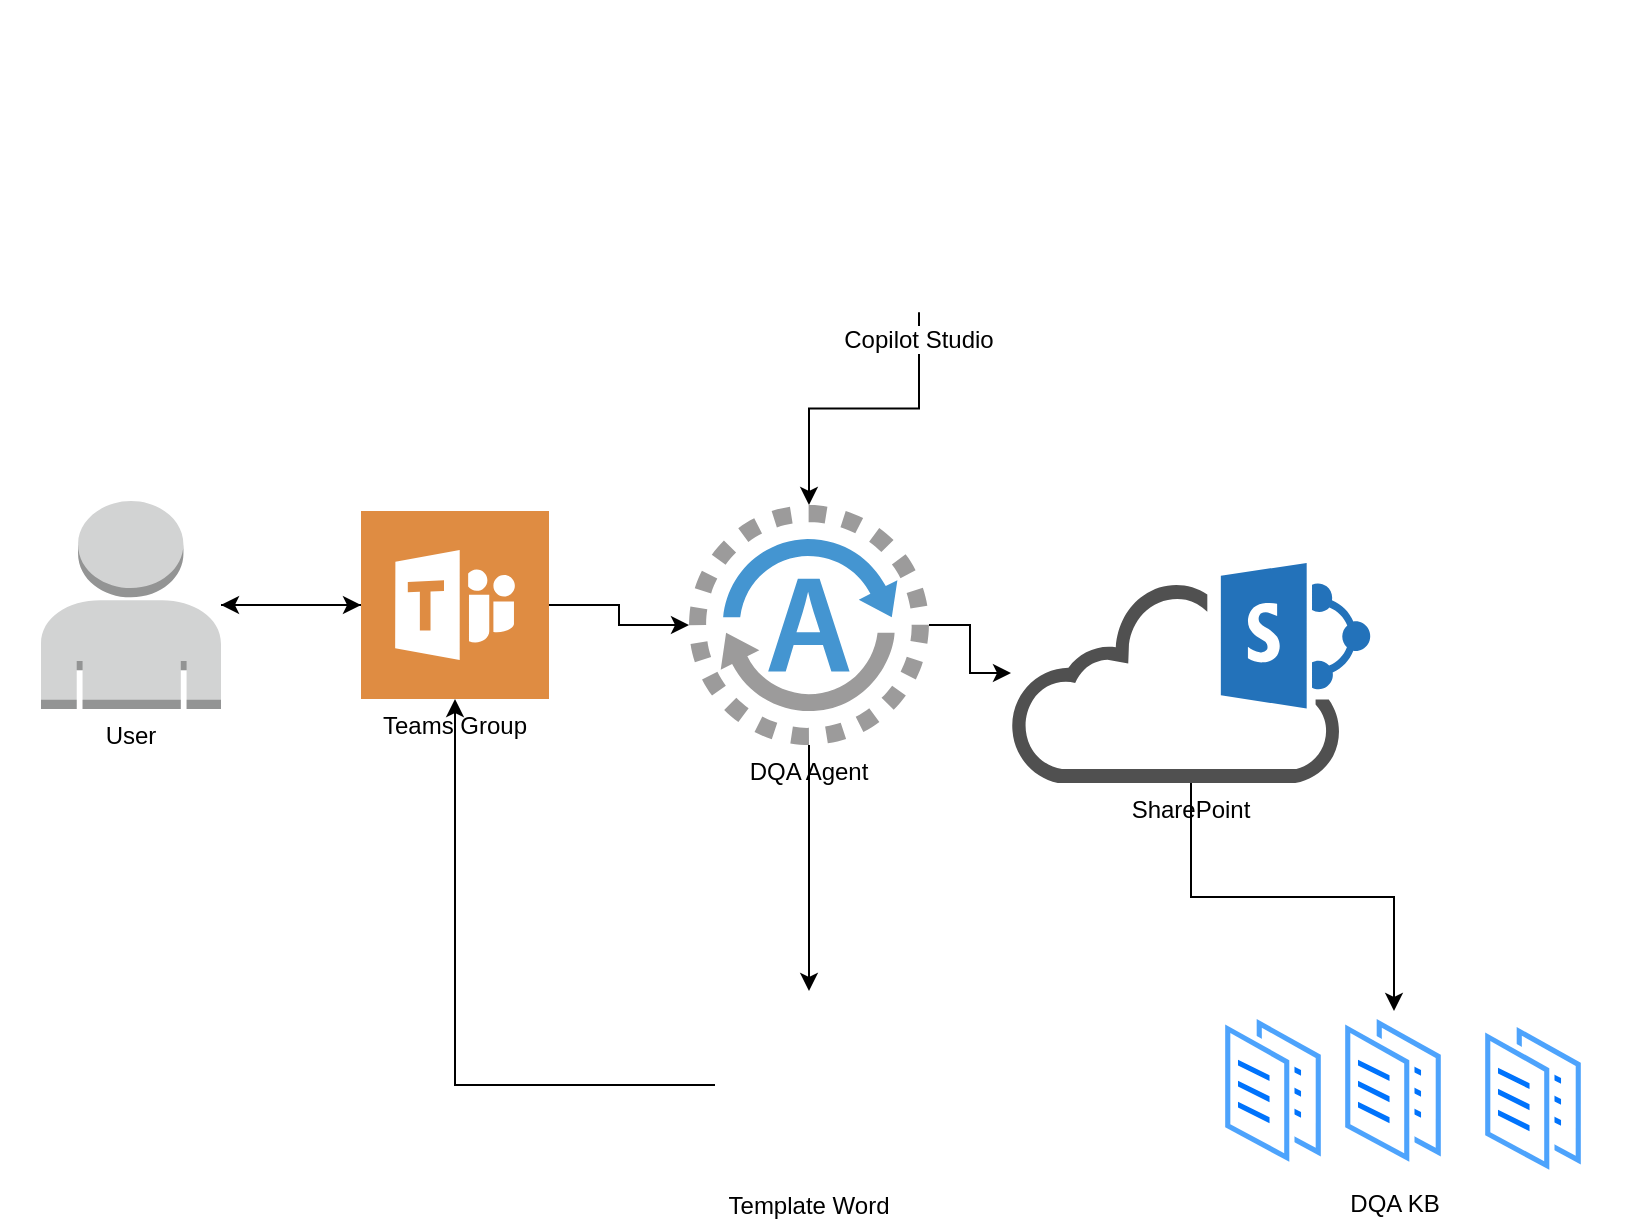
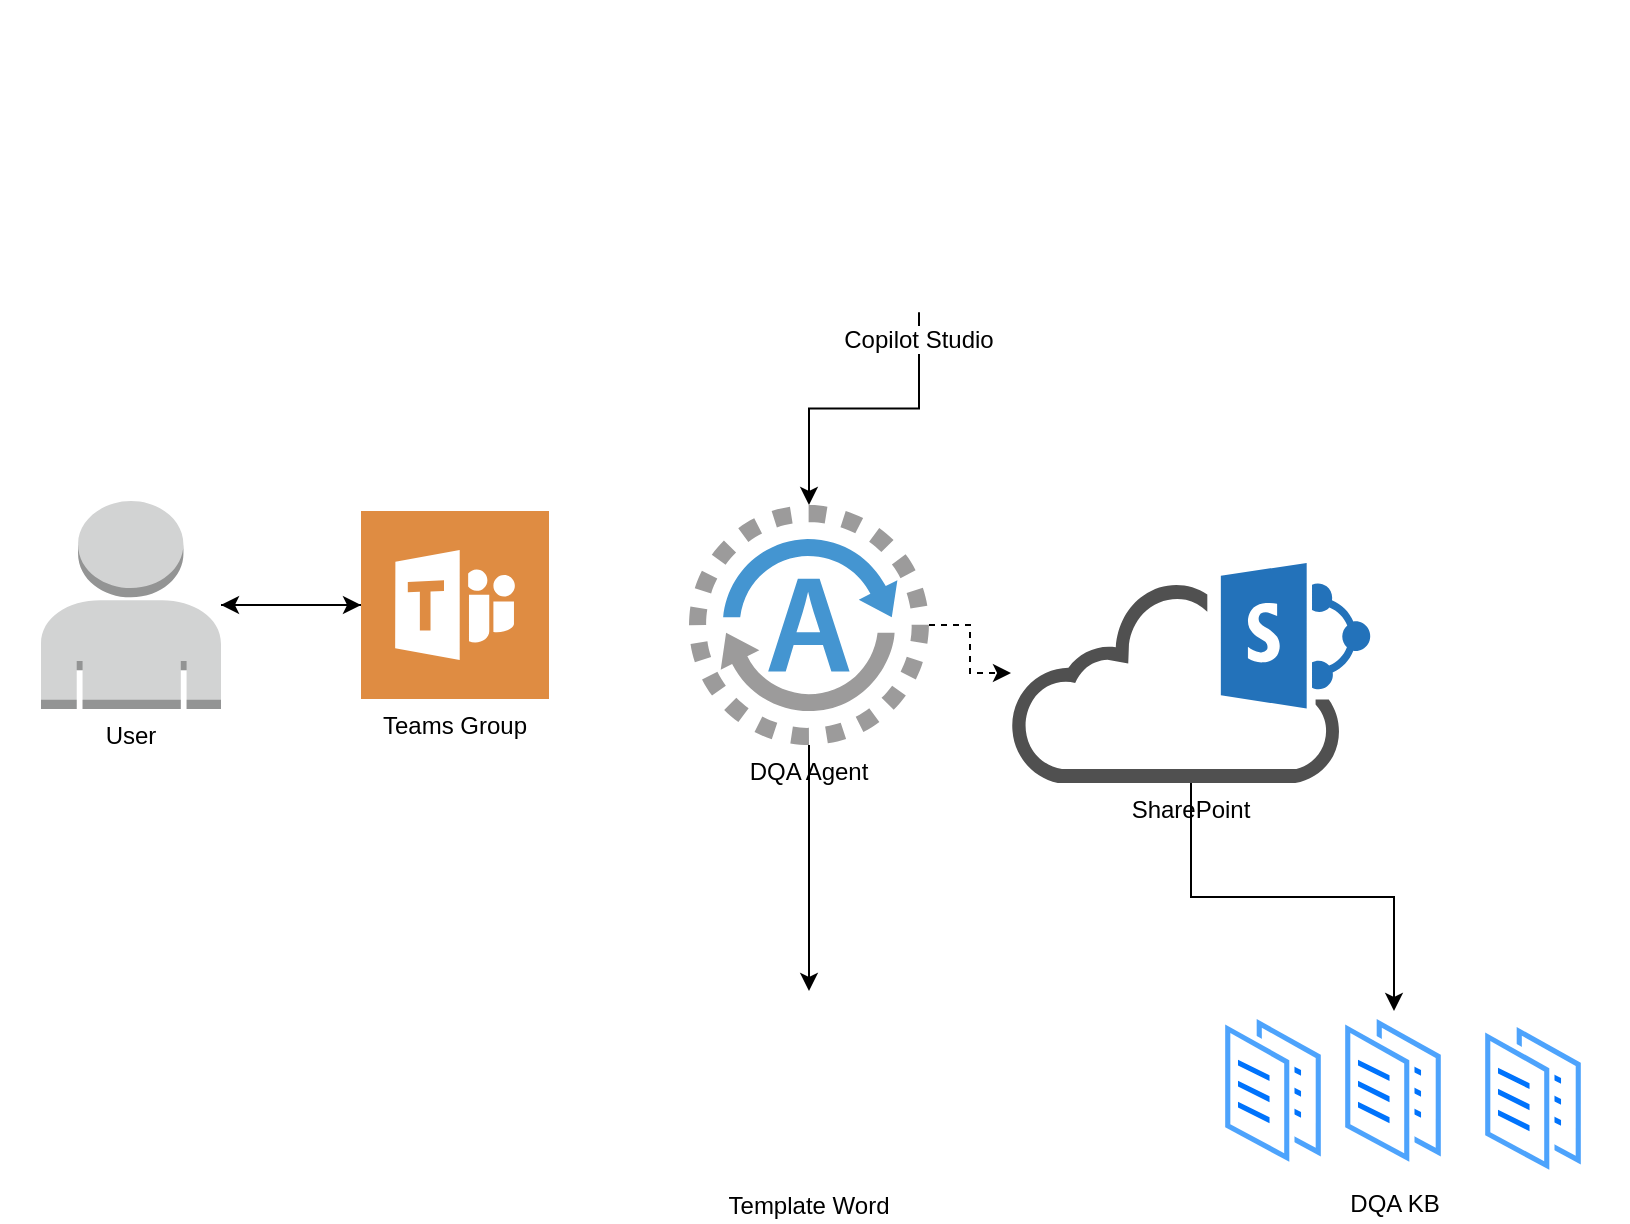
- <mxCell id="9" style="edgeStyle=orthogonalEdgeStyle;rounded=0;orthogonalLoop=1;jettySize=auto;html=1;" edge="1" parent="1" source="11" target="8"><mxGeometry relative="1" as="geometry" /></mxCell>
- <mxCell id="6" style="edgeStyle=orthogonalEdgeStyle;rounded=0;orthogonalLoop=1;jettySize=auto;html=1;" parent="1" source="8" target="5" edge="1"><mxGeometry relative="1" as="geometry" /></mxCell>
+ <mxCell id="6" style="edgeStyle=orthogonalEdgeStyle;rounded=0;orthogonalLoop=1;jettySize=auto;html=1;dashed=1;" parent="1" source="8" target="5" edge="1"><mxGeometry relative="1" as="geometry" /></mxCell>
- <mxCell id="12" style="edgeStyle=orthogonalEdgeStyle;rounded=0;orthogonalLoop=1;jettySize=auto;html=1;" edge="1" parent="1" source="13" target="11"><mxGeometry relative="1" as="geometry" /></mxCell>
